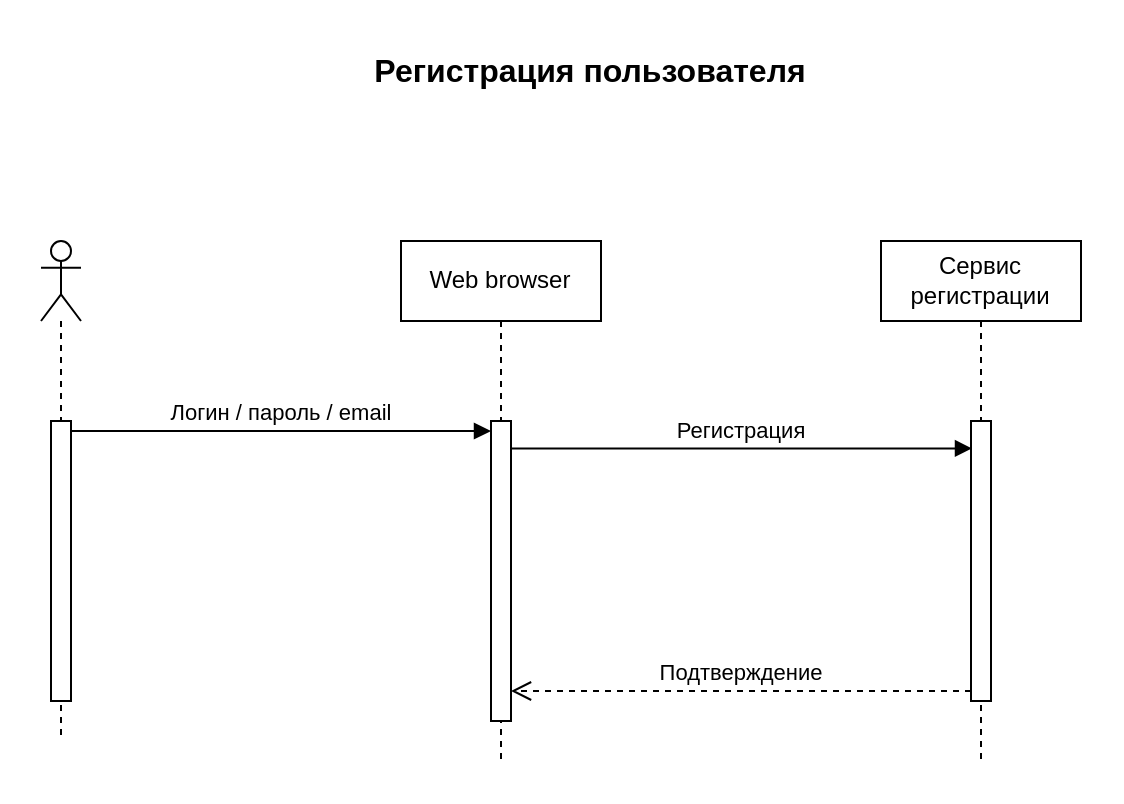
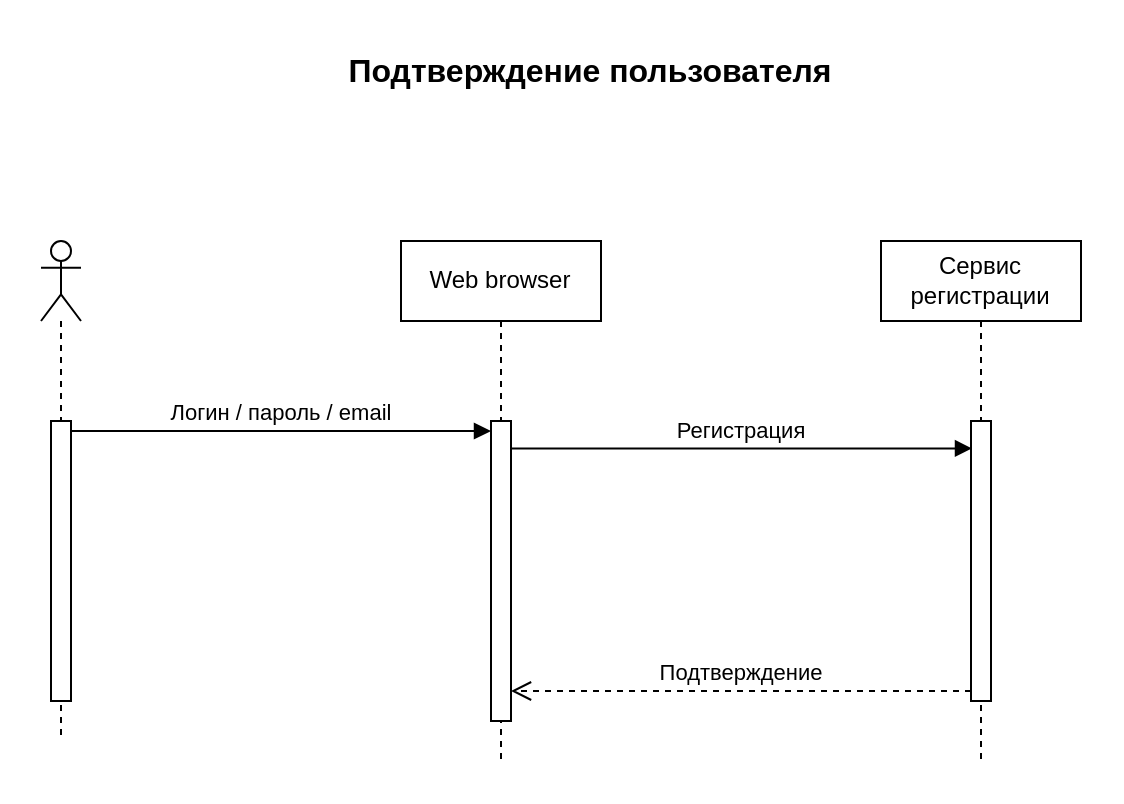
- <mxCell id="11" value="Регистрация пользователя" style="text;html=1;align=center;verticalAlign=middle;whiteSpace=wrap;rounded=0;fontSize=16;fontStyle=1" parent="1" vertex="1"><mxGeometry x="70" y="20" width="450" height="30" as="geometry" /></mxCell>
+ <mxCell id="11" value="Подтверждение пользователя" style="text;html=1;align=center;verticalAlign=middle;whiteSpace=wrap;rounded=0;fontSize=16;fontStyle=1" parent="1" vertex="1"><mxGeometry x="70" y="20" width="450" height="30" as="geometry" /></mxCell>
